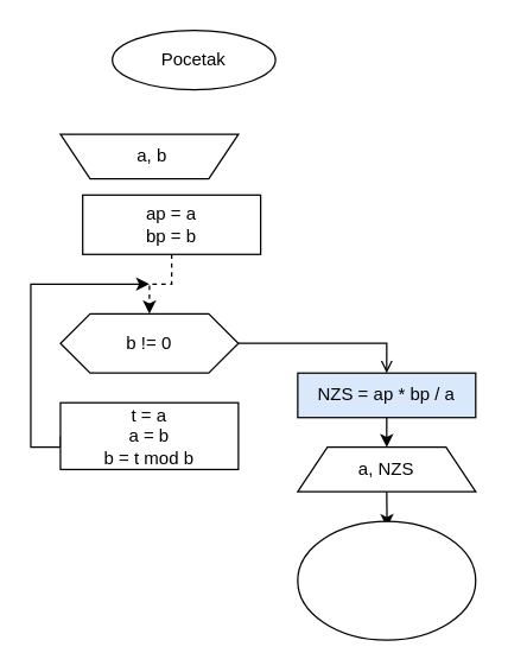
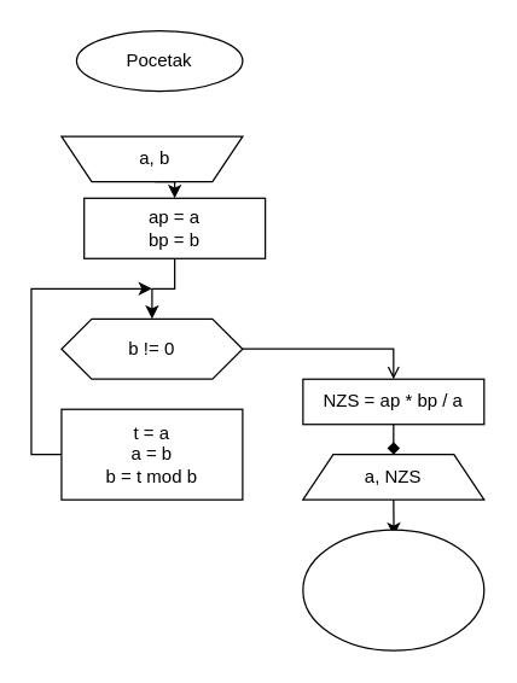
- <mxCell id="2" value="Pocetak" style="ellipse;whiteSpace=wrap;html=1;" vertex="1" parent="1"><mxGeometry x="75" y="20" width="110" height="40" as="geometry" /></mxCell>
+ <mxCell id="2" value="Pocetak" style="ellipse;whiteSpace=wrap;html=1;" vertex="1" parent="1"><mxGeometry x="50" y="20" width="110" height="40" as="geometry" /></mxCell>
+ <mxCell id="4" style="edgeStyle=orthogonalEdgeStyle;rounded=0;orthogonalLoop=1;jettySize=auto;html=1;exitX=0.5;exitY=1;exitDx=0;exitDy=0;entryX=0.5;entryY=0;entryDx=0;entryDy=0;" edge="1" parent="1" source="5" target="11"><mxGeometry relative="1" as="geometry" /></mxCell>
- <mxCell id="10" style="edgeStyle=orthogonalEdgeStyle;rounded=0;orthogonalLoop=1;jettySize=auto;html=1;exitX=0.5;exitY=1;exitDx=0;exitDy=0;entryX=0.5;entryY=0;entryDx=0;entryDy=0;dashed=1;" edge="1" parent="1" source="11" target="7"><mxGeometry relative="1" as="geometry" /></mxCell>
+ <mxCell id="10" style="edgeStyle=orthogonalEdgeStyle;rounded=0;orthogonalLoop=1;jettySize=auto;html=1;exitX=0.5;exitY=1;exitDx=0;exitDy=0;entryX=0.5;entryY=0;entryDx=0;entryDy=0;" edge="1" parent="1" source="11" target="7"><mxGeometry relative="1" as="geometry" /></mxCell>
- <mxCell id="13" value="NZS = ap * bp / a" style="rounded=0;whiteSpace=wrap;html=1;fillColor=#dae8fc;" vertex="1" parent="1"><mxGeometry x="200" y="251" width="120" height="30" as="geometry" /></mxCell>
+ <mxCell id="13" value="NZS = ap * bp / a" style="rounded=0;whiteSpace=wrap;html=1;" vertex="1" parent="1"><mxGeometry x="200" y="251" width="120" height="30" as="geometry" /></mxCell>
- <mxCell id="14" value="" style="edgeStyle=orthogonalEdgeStyle;rounded=0;orthogonalLoop=1;jettySize=auto;html=1;exitX=0.5;exitY=1;exitDx=0;exitDy=0;entryX=0.5;entryY=0;entryDx=0;entryDy=0;" edge="1" parent="1" source="13" target="15"><mxGeometry relative="1" as="geometry"><mxPoint x="260" y="281" as="sourcePoint" /><mxPoint x="260" y="346" as="targetPoint" /></mxGeometry></mxCell>
+ <mxCell id="14" value="" style="edgeStyle=orthogonalEdgeStyle;rounded=0;orthogonalLoop=1;jettySize=auto;html=1;exitX=0.5;exitY=1;exitDx=0;exitDy=0;entryX=0.5;entryY=0;entryDx=0;entryDy=0;endArrow=diamond;" edge="1" parent="1" source="13" target="15"><mxGeometry relative="1" as="geometry"><mxPoint x="260" y="281" as="sourcePoint" /><mxPoint x="260" y="346" as="targetPoint" /></mxGeometry></mxCell>
- <mxCell id="9" value="t = a&lt;div&gt;a = b&lt;/div&gt;&lt;div&gt;b = t mod b&lt;/div&gt;" style="rounded=0;whiteSpace=wrap;html=1;" vertex="1" parent="1"><mxGeometry x="40" y="271" width="120" height="45" as="geometry" /></mxCell>
+ <mxCell id="9" value="t = a&lt;div&gt;a = b&lt;/div&gt;&lt;div&gt;b = t mod b&lt;/div&gt;" style="rounded=0;whiteSpace=wrap;html=1;" vertex="1" parent="1"><mxGeometry x="40" y="271" width="120" height="60" as="geometry" /></mxCell>
